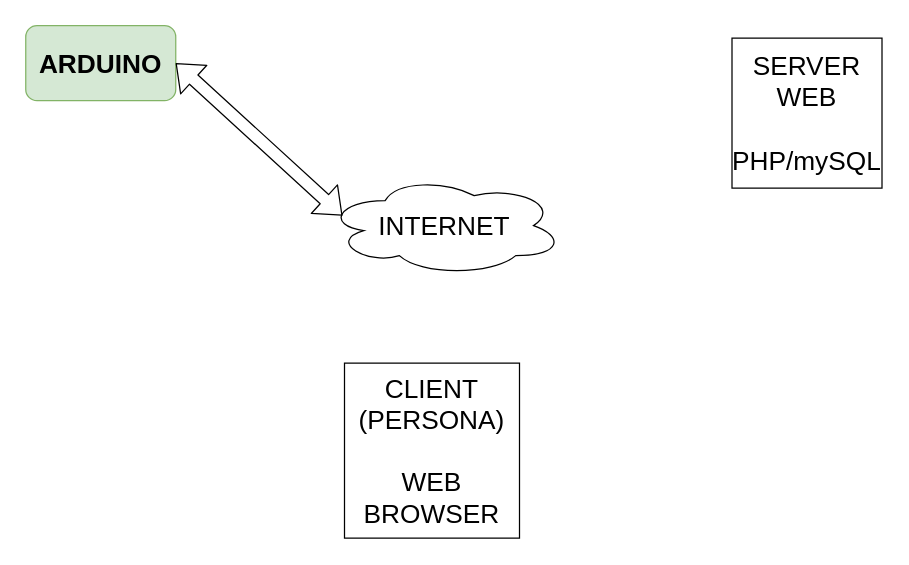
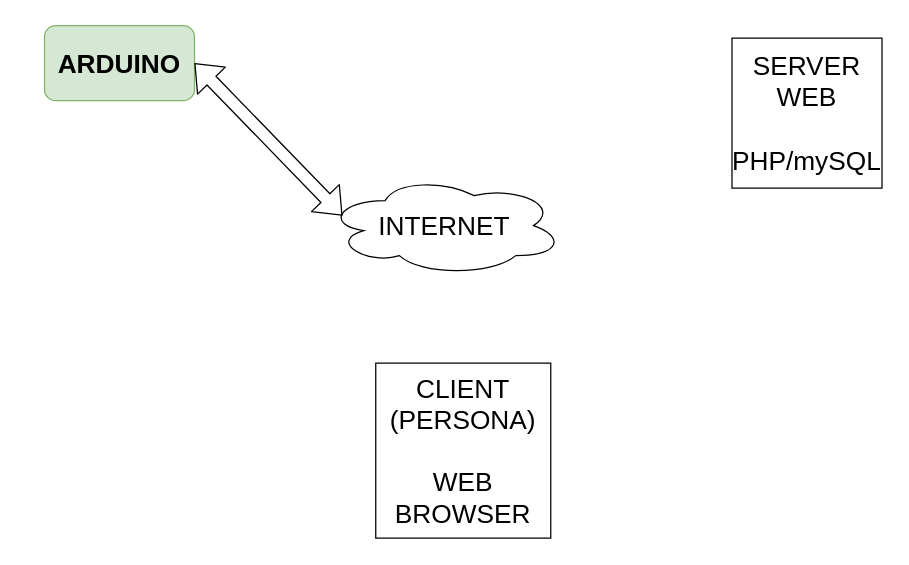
- <mxCell id="2" value="&lt;b&gt;&lt;font style=&quot;font-size: 21px&quot;&gt;ARDUINO&lt;/font&gt;&lt;/b&gt;" style="rounded=1;whiteSpace=wrap;html=1;fillColor=#d5e8d4;strokeColor=#82b366;" vertex="1" parent="1"><mxGeometry x="20" y="20" width="120" height="60" as="geometry" /></mxCell>
+ <mxCell id="2" value="&lt;b&gt;&lt;font style=&quot;font-size: 21px&quot;&gt;ARDUINO&lt;/font&gt;&lt;/b&gt;" style="rounded=1;whiteSpace=wrap;html=1;fillColor=#d5e8d4;strokeColor=#82b366;" vertex="1" parent="1"><mxGeometry x="35" y="20" width="120" height="60" as="geometry" /></mxCell>
- <mxCell id="5" value="CLIENT&lt;br&gt;(PERSONA)&lt;br&gt;&lt;br&gt;WEB BROWSER" style="whiteSpace=wrap;html=1;aspect=fixed;fontSize=21;" vertex="1" parent="1"><mxGeometry x="275" y="290" width="140" height="140" as="geometry" /></mxCell>
+ <mxCell id="5" value="CLIENT&lt;br&gt;(PERSONA)&lt;br&gt;&lt;br&gt;WEB BROWSER" style="whiteSpace=wrap;html=1;aspect=fixed;fontSize=21;" vertex="1" parent="1"><mxGeometry x="300" y="290" width="140" height="140" as="geometry" /></mxCell>
